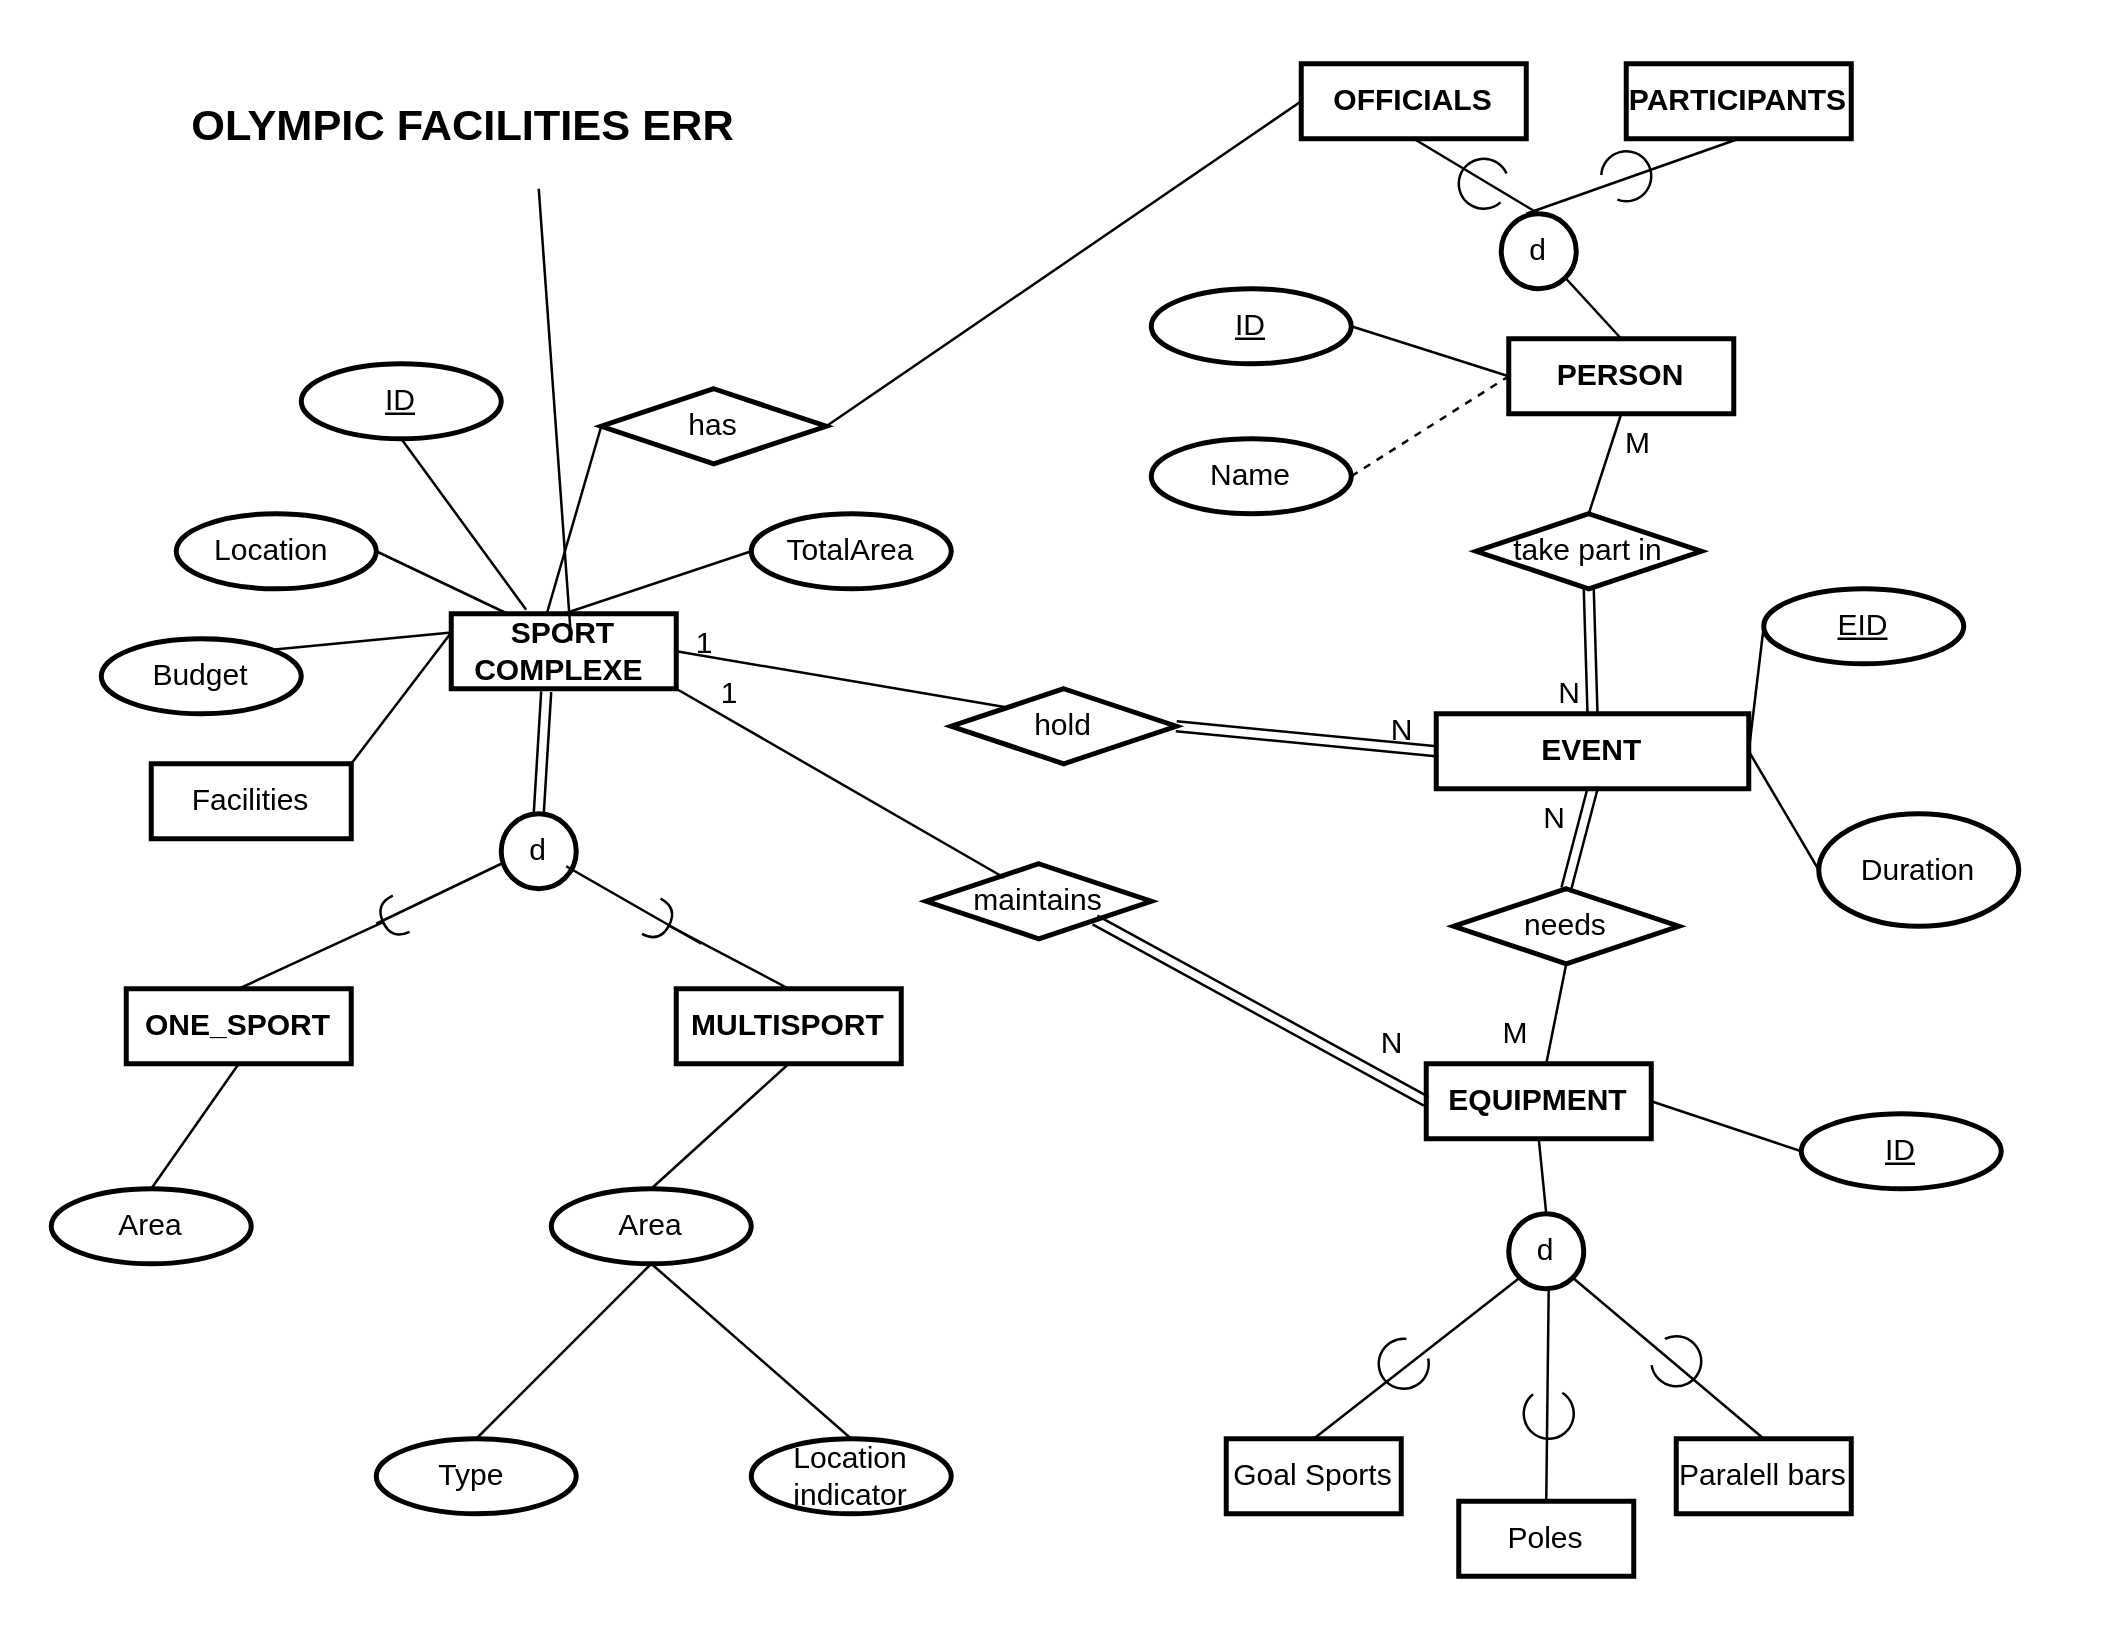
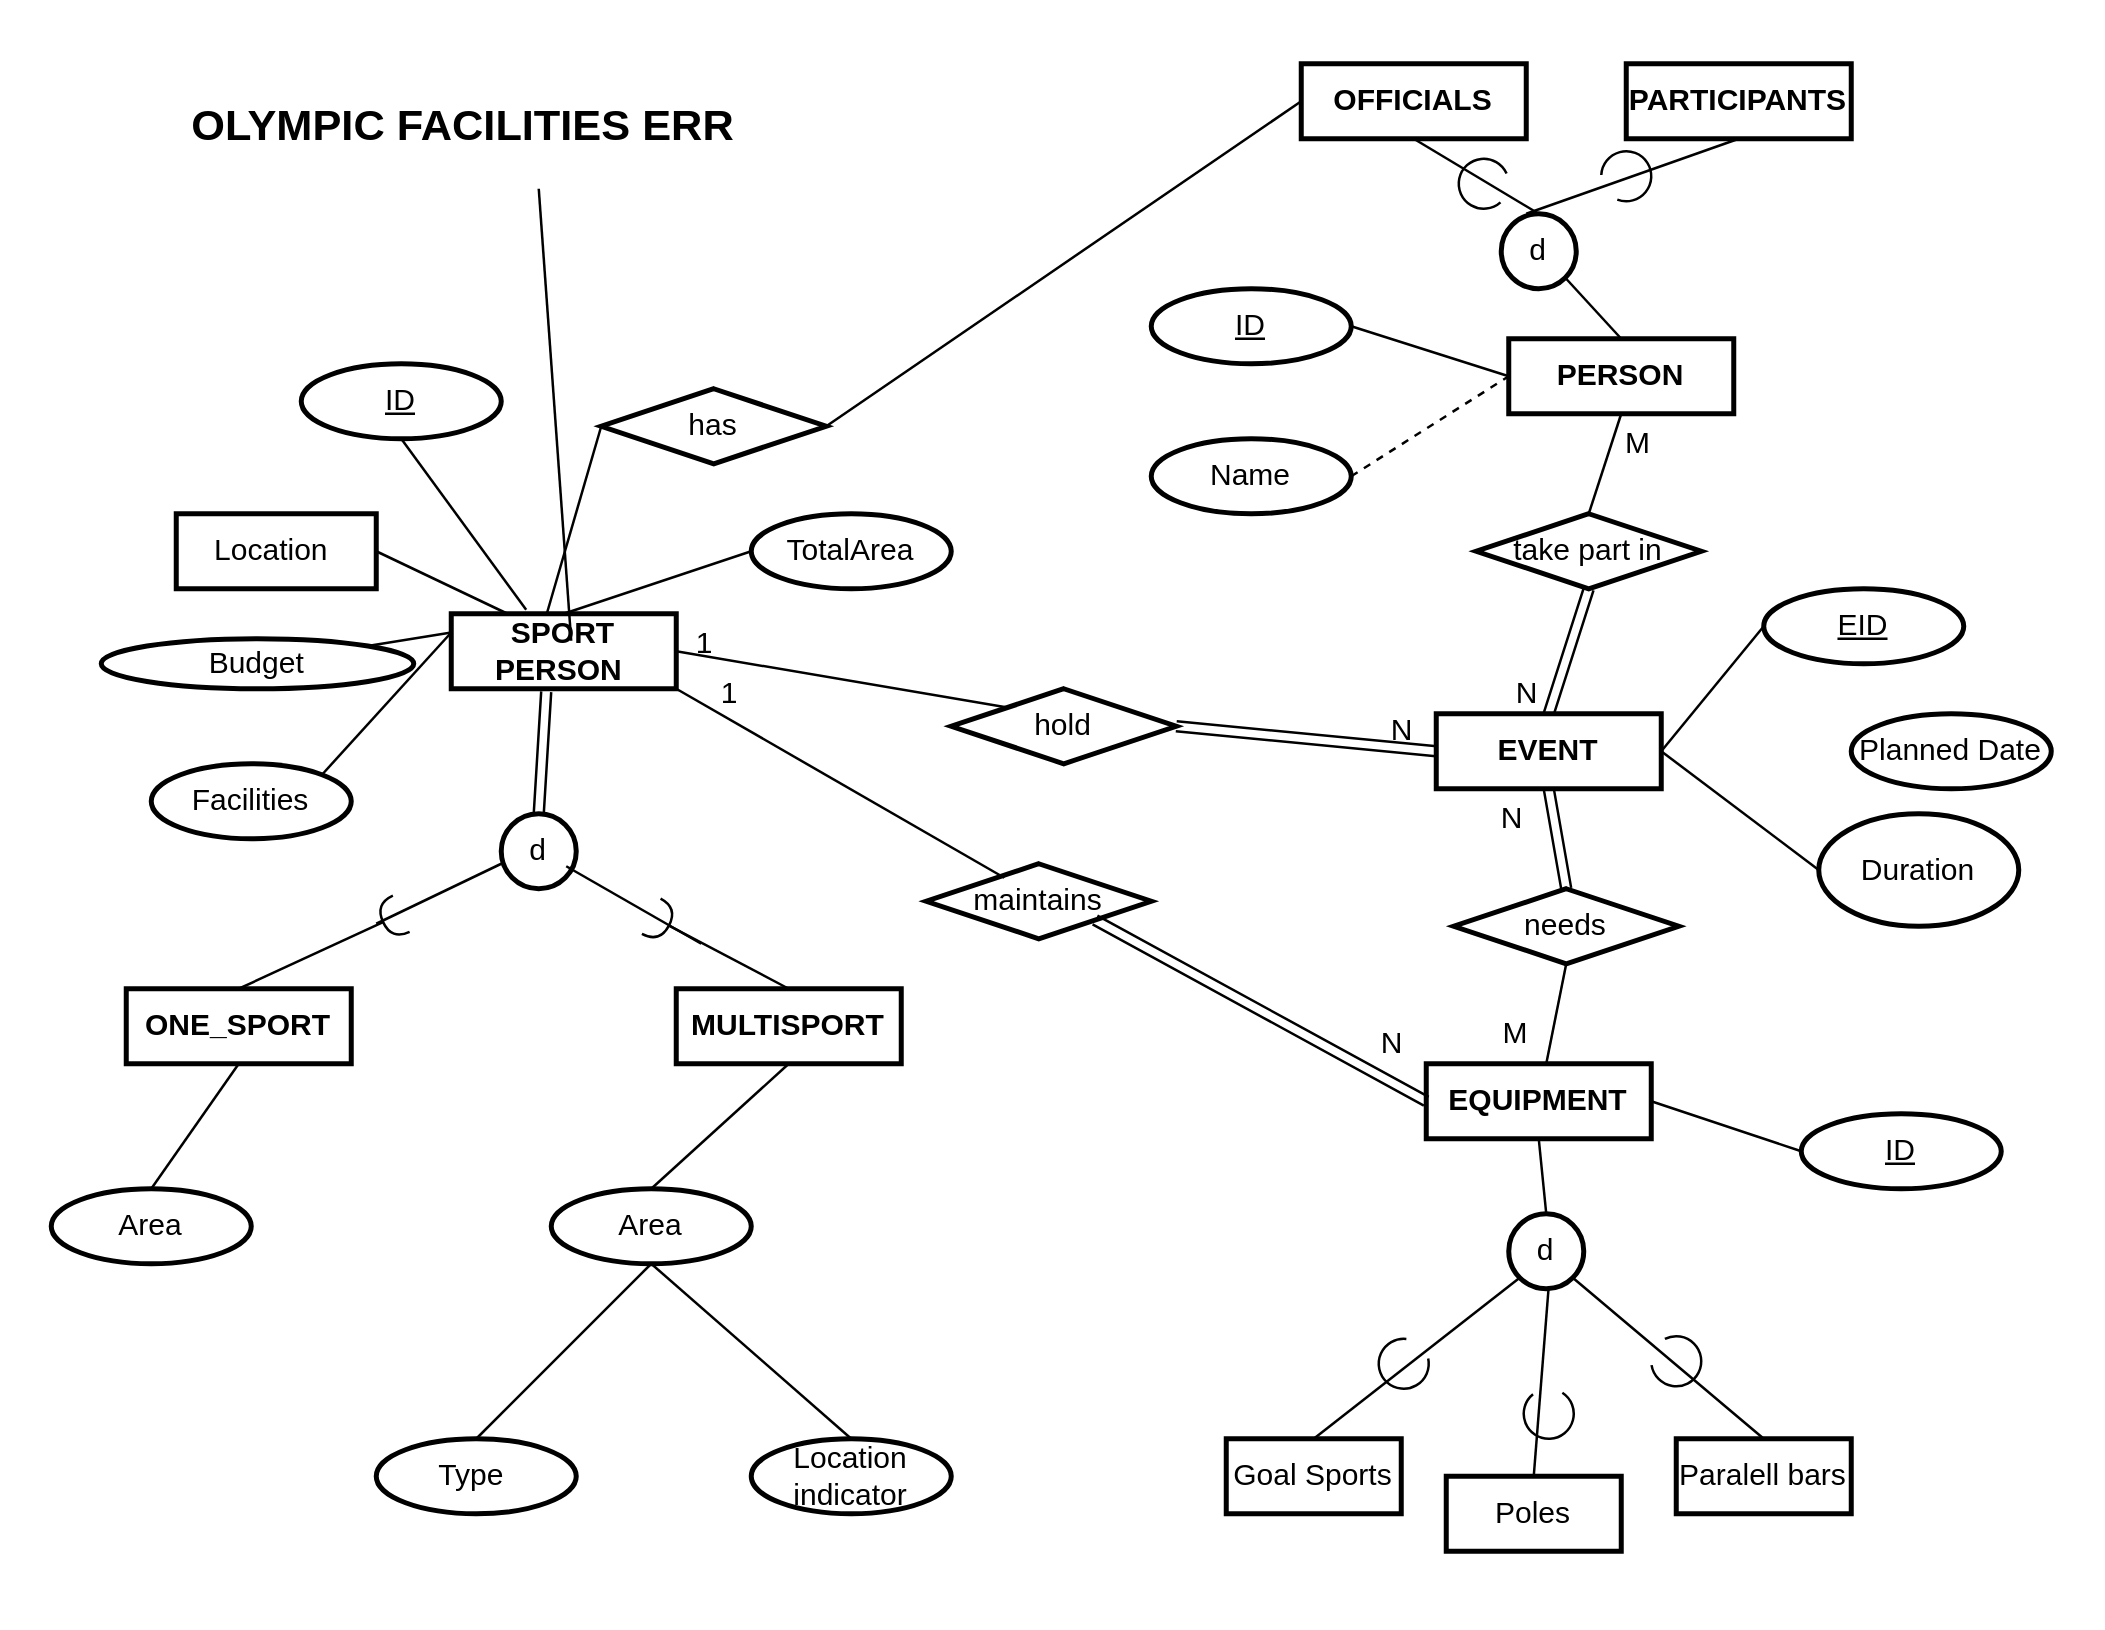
- <mxCell id="6" value="&lt;br&gt;&lt;span class=&quot;fontstyle0&quot;&gt;Location&amp;nbsp;&lt;/span&gt;&lt;br&gt;&lt;br style=&quot;font-style: normal ; font-variant: normal ; font-weight: normal ; letter-spacing: normal ; line-height: normal ; text-indent: 0px ; text-transform: none ; word-spacing: 0px&quot;&gt;" style="ellipse;whiteSpace=wrap;html=1;align=center;strokeWidth=2;" parent="1" vertex="1"><mxGeometry x="70" y="205" width="80" height="30" as="geometry" /></mxCell>
+ <mxCell id="6" value="&lt;br&gt;&lt;span class=&quot;fontstyle0&quot;&gt;Location&amp;nbsp;&lt;/span&gt;&lt;br&gt;&lt;br style=&quot;font-style: normal ; font-variant: normal ; font-weight: normal ; letter-spacing: normal ; line-height: normal ; text-indent: 0px ; text-transform: none ; word-spacing: 0px&quot;&gt;" style="whiteSpace=wrap;html=1;align=center;strokeWidth=2;rounded=0;" parent="1" vertex="1"><mxGeometry x="70" y="205" width="80" height="30" as="geometry" /></mxCell>
- <mxCell id="2" value="&lt;b style=&quot;text-align: justify&quot;&gt;SPORT COMPLEXE&lt;/b&gt;&lt;span&gt;&amp;nbsp;&lt;/span&gt;&lt;b style=&quot;text-align: justify&quot;&gt;&lt;br&gt;&lt;/b&gt;" style="whiteSpace=wrap;html=1;align=center;strokeWidth=2;fontStyle=1" parent="1" vertex="1"><mxGeometry x="180" y="245" width="90" height="30" as="geometry" /></mxCell>
+ <mxCell id="2" value="&lt;b style=&quot;text-align: justify&quot;&gt;SPORT PERSON&lt;/b&gt;&lt;span&gt;&amp;nbsp;&lt;/span&gt;&lt;b style=&quot;text-align: justify&quot;&gt;&lt;br&gt;&lt;/b&gt;" style="whiteSpace=wrap;html=1;align=center;strokeWidth=2;fontStyle=1" parent="1" vertex="1"><mxGeometry x="180" y="245" width="90" height="30" as="geometry" /></mxCell>
- <mxCell id="27" value="Budget" style="ellipse;whiteSpace=wrap;html=1;align=center;strokeWidth=2;" parent="1" vertex="1"><mxGeometry x="40" y="255" width="80" height="30" as="geometry" /></mxCell>
+ <mxCell id="27" value="Budget" style="ellipse;whiteSpace=wrap;html=1;align=center;strokeWidth=2;" parent="1" vertex="1"><mxGeometry x="40" y="255" width="125" height="20" as="geometry" /></mxCell>
- <mxCell id="8" value="EVENT" style="whiteSpace=wrap;html=1;align=center;strokeWidth=2;fontStyle=1" parent="1" vertex="1"><mxGeometry x="574" y="285" width="125" height="30" as="geometry" /></mxCell>
+ <mxCell id="8" value="EVENT" style="whiteSpace=wrap;html=1;align=center;strokeWidth=2;fontStyle=1" parent="1" vertex="1"><mxGeometry x="574" y="285" width="90" height="30" as="geometry" /></mxCell>
+ <mxCell id="9" value="Planned Date" style="ellipse;whiteSpace=wrap;html=1;align=center;strokeWidth=2;" parent="1" vertex="1"><mxGeometry x="740" y="285" width="80" height="30" as="geometry" /></mxCell>
- <mxCell id="28" value="Facilities" style="whiteSpace=wrap;html=1;align=center;strokeWidth=2;rounded=0;" parent="1" vertex="1"><mxGeometry x="60" y="305" width="80" height="30" as="geometry" /></mxCell>
+ <mxCell id="28" value="Facilities" style="ellipse;whiteSpace=wrap;html=1;align=center;strokeWidth=2;" parent="1" vertex="1"><mxGeometry x="60" y="305" width="80" height="30" as="geometry" /></mxCell>
- <mxCell id="14" value="Poles" style="whiteSpace=wrap;html=1;align=center;strokeWidth=2;" parent="1" vertex="1"><mxGeometry x="583" y="600" width="70" height="30" as="geometry" /></mxCell>
+ <mxCell id="14" value="Poles" style="whiteSpace=wrap;html=1;align=center;strokeWidth=2;" parent="1" vertex="1"><mxGeometry x="578" y="590" width="70" height="30" as="geometry" /></mxCell>
